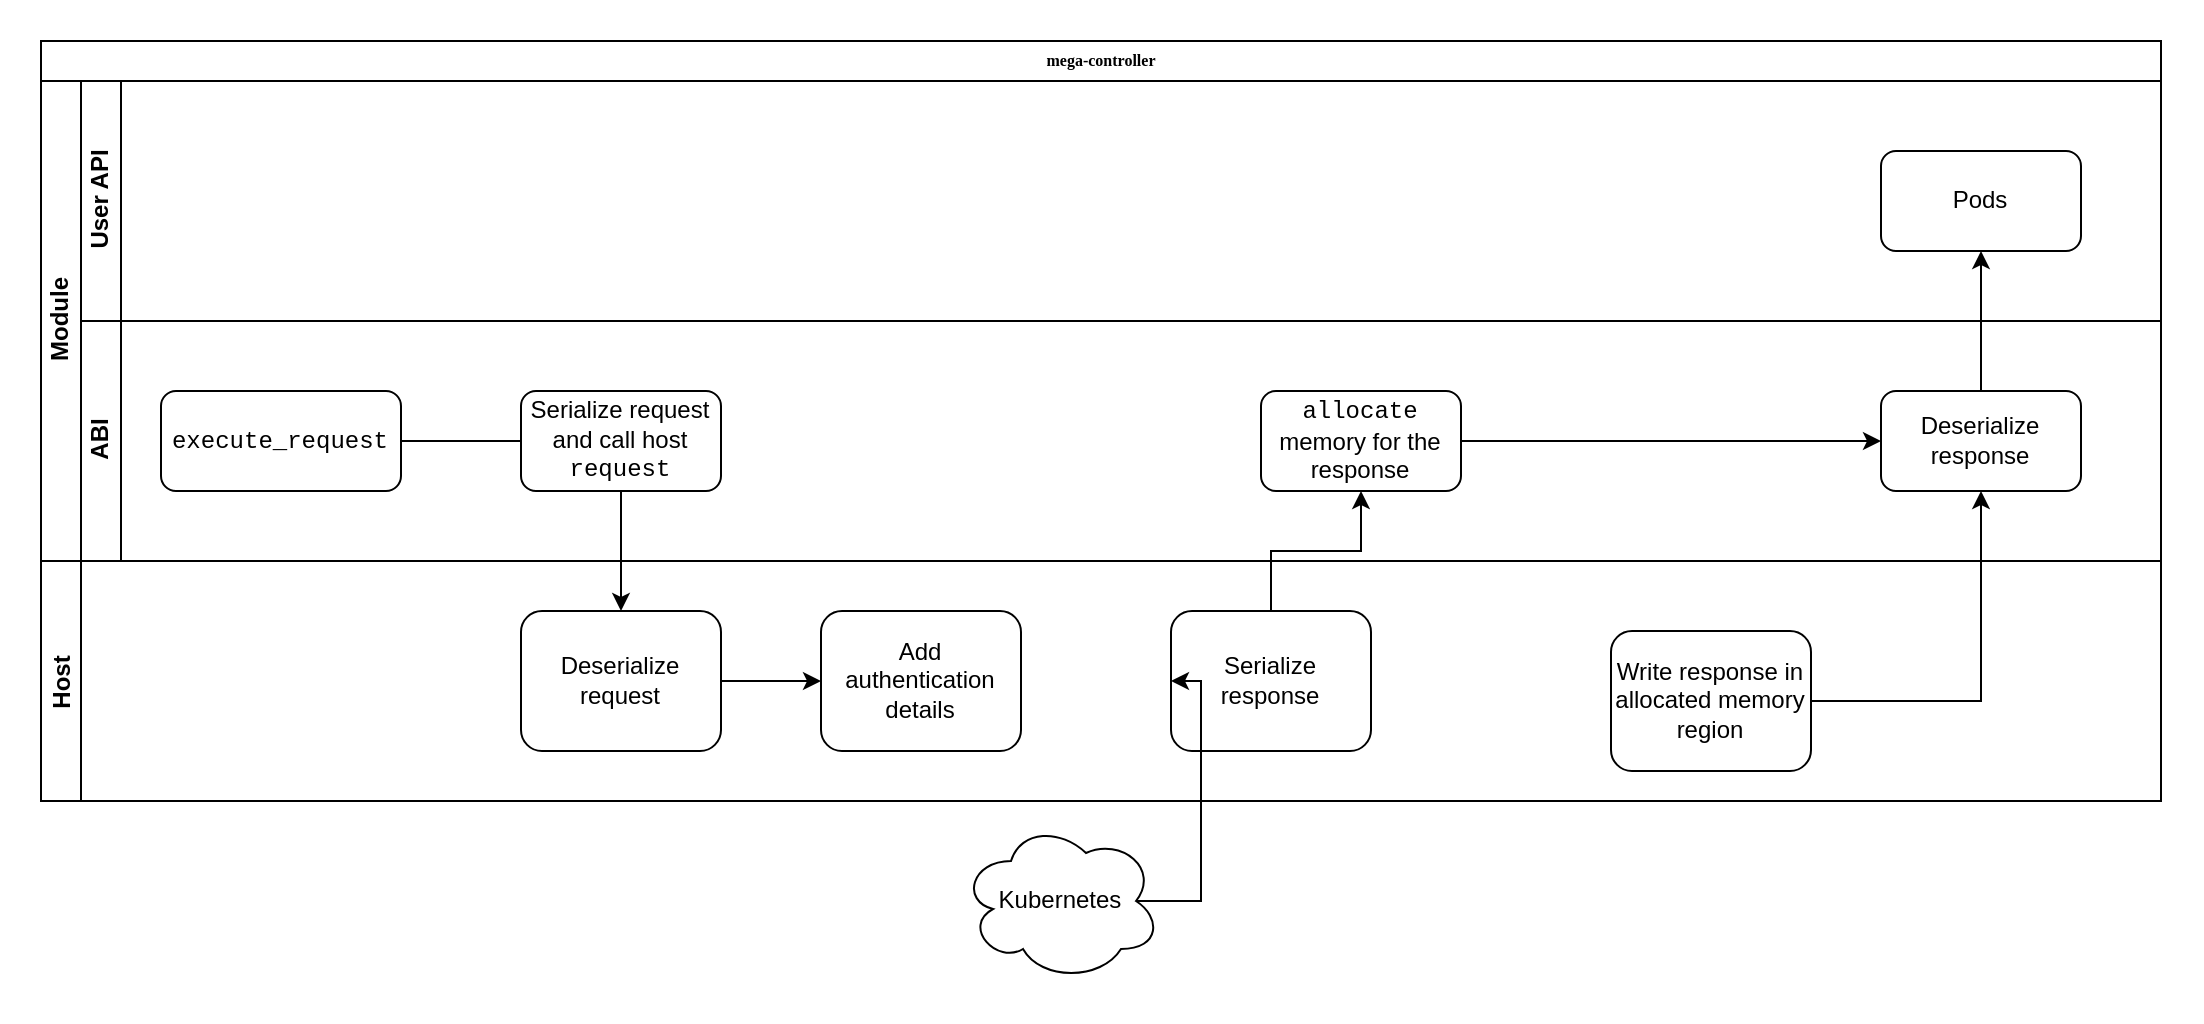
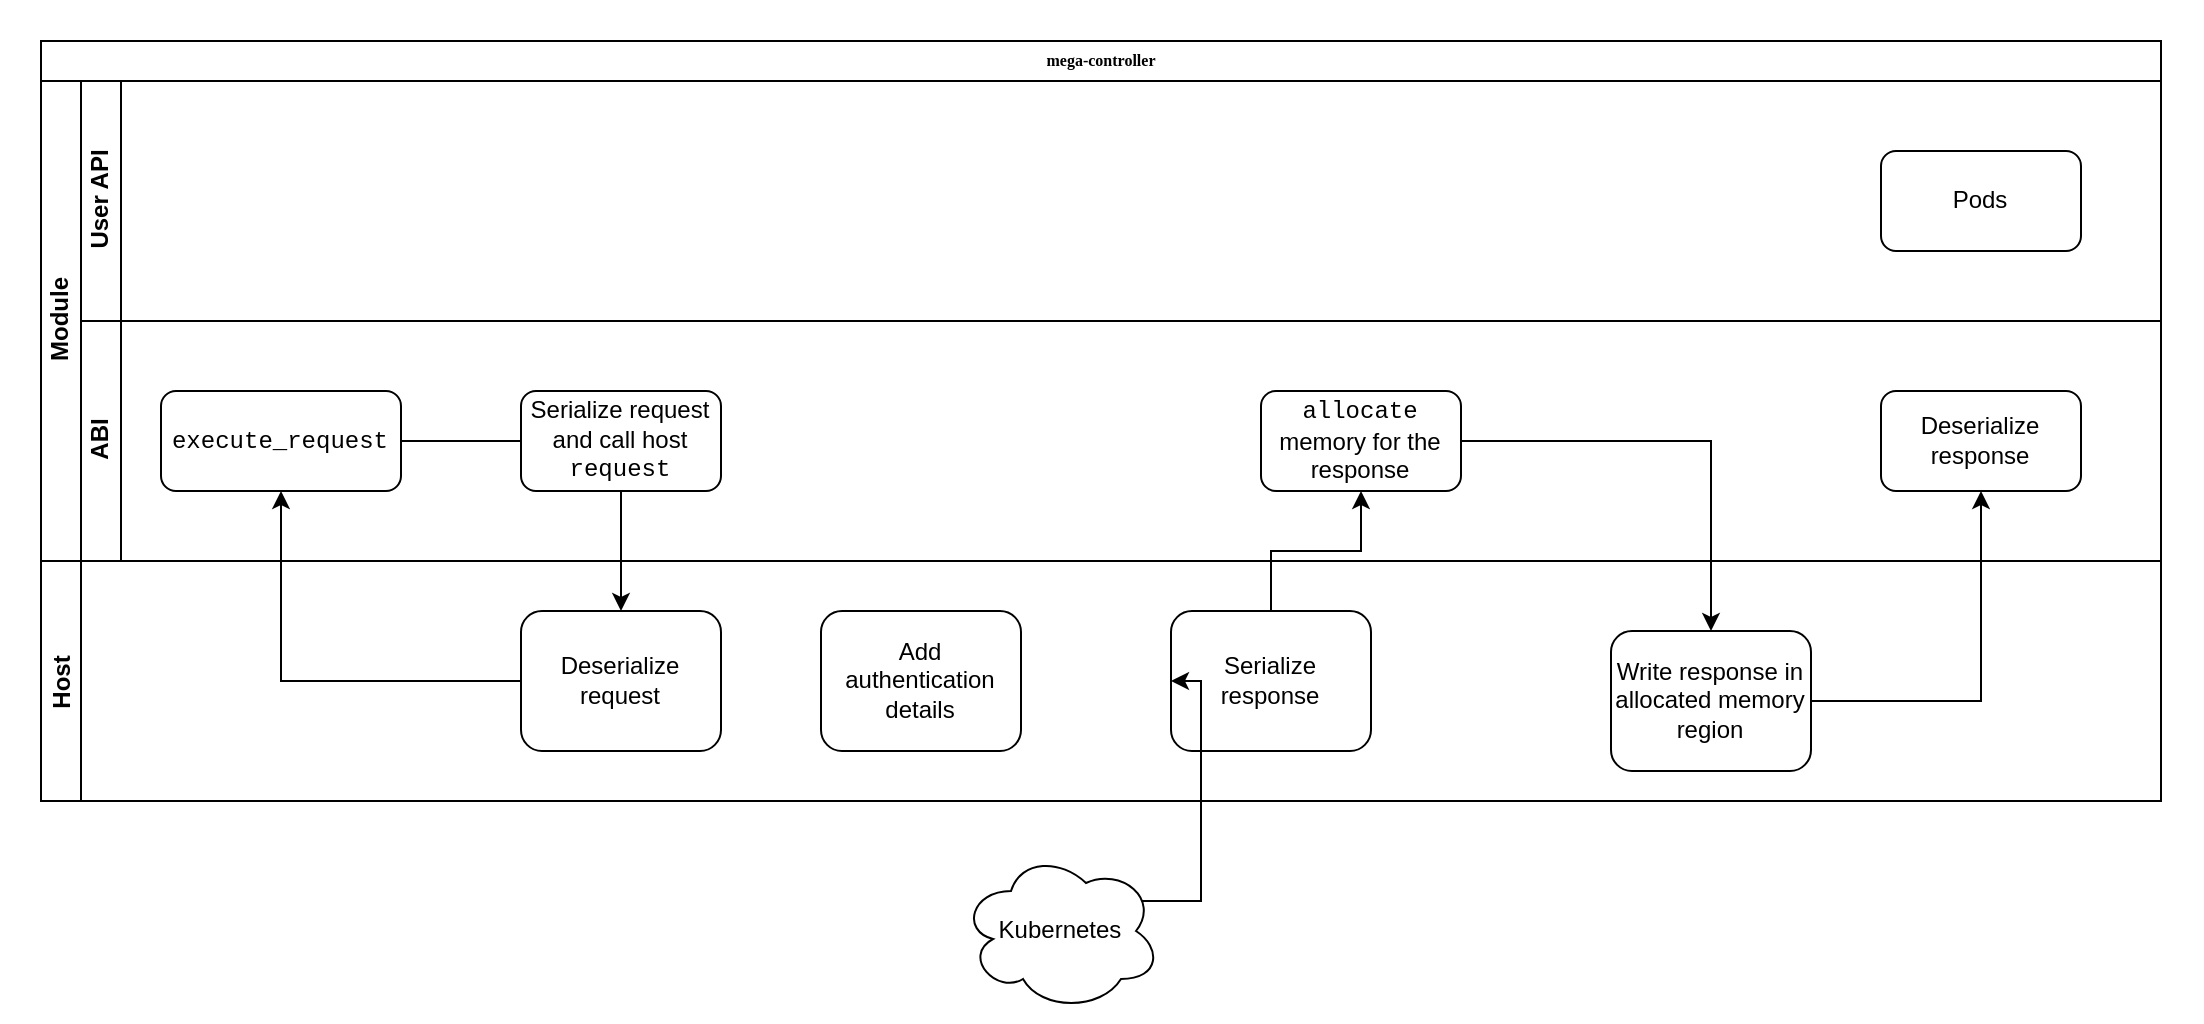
- <mxCell id="12" style="edgeStyle=orthogonalEdgeStyle;rounded=0;orthogonalLoop=1;jettySize=auto;html=1;exitX=0.5;exitY=0;exitDx=0;exitDy=0;entryX=0.5;entryY=1;entryDx=0;entryDy=0;" edge="1" parent="3" source="11" target="5"><mxGeometry relative="1" as="geometry" /></mxCell>
- <mxCell id="21" style="edgeStyle=orthogonalEdgeStyle;rounded=0;orthogonalLoop=1;jettySize=auto;html=1;exitX=1;exitY=0.5;exitDx=0;exitDy=0;" edge="1" parent="2" source="8" target="11"><mxGeometry relative="1" as="geometry" /></mxCell>
+ <mxCell id="21" style="edgeStyle=orthogonalEdgeStyle;rounded=0;orthogonalLoop=1;jettySize=auto;html=1;exitX=1;exitY=0.5;exitDx=0;exitDy=0;entryX=0.5;entryY=0;entryDx=0;entryDy=0;" edge="1" parent="2" source="8" target="16"><mxGeometry relative="1" as="geometry" /></mxCell>
- <mxCell id="14" value="" style="edgeStyle=orthogonalEdgeStyle;rounded=0;orthogonalLoop=1;jettySize=auto;html=1;" edge="1" parent="13" source="18" target="17"><mxGeometry relative="1" as="geometry" /></mxCell>
+ <mxCell id="14" value="" style="edgeStyle=orthogonalEdgeStyle;rounded=0;orthogonalLoop=1;jettySize=auto;html=1;" edge="1" parent="13" source="18" target="9"><mxGeometry relative="1" as="geometry" /></mxCell>
- <mxCell id="24" value="Kubernetes" style="ellipse;shape=cloud;whiteSpace=wrap;html=1;" vertex="1" parent="1"><mxGeometry x="480" y="410" width="100" height="80" as="geometry" /></mxCell>
+ <mxCell id="24" value="Kubernetes" style="ellipse;shape=cloud;whiteSpace=wrap;html=1;" vertex="1" parent="1"><mxGeometry x="480" y="425" width="100" height="80" as="geometry" /></mxCell>
